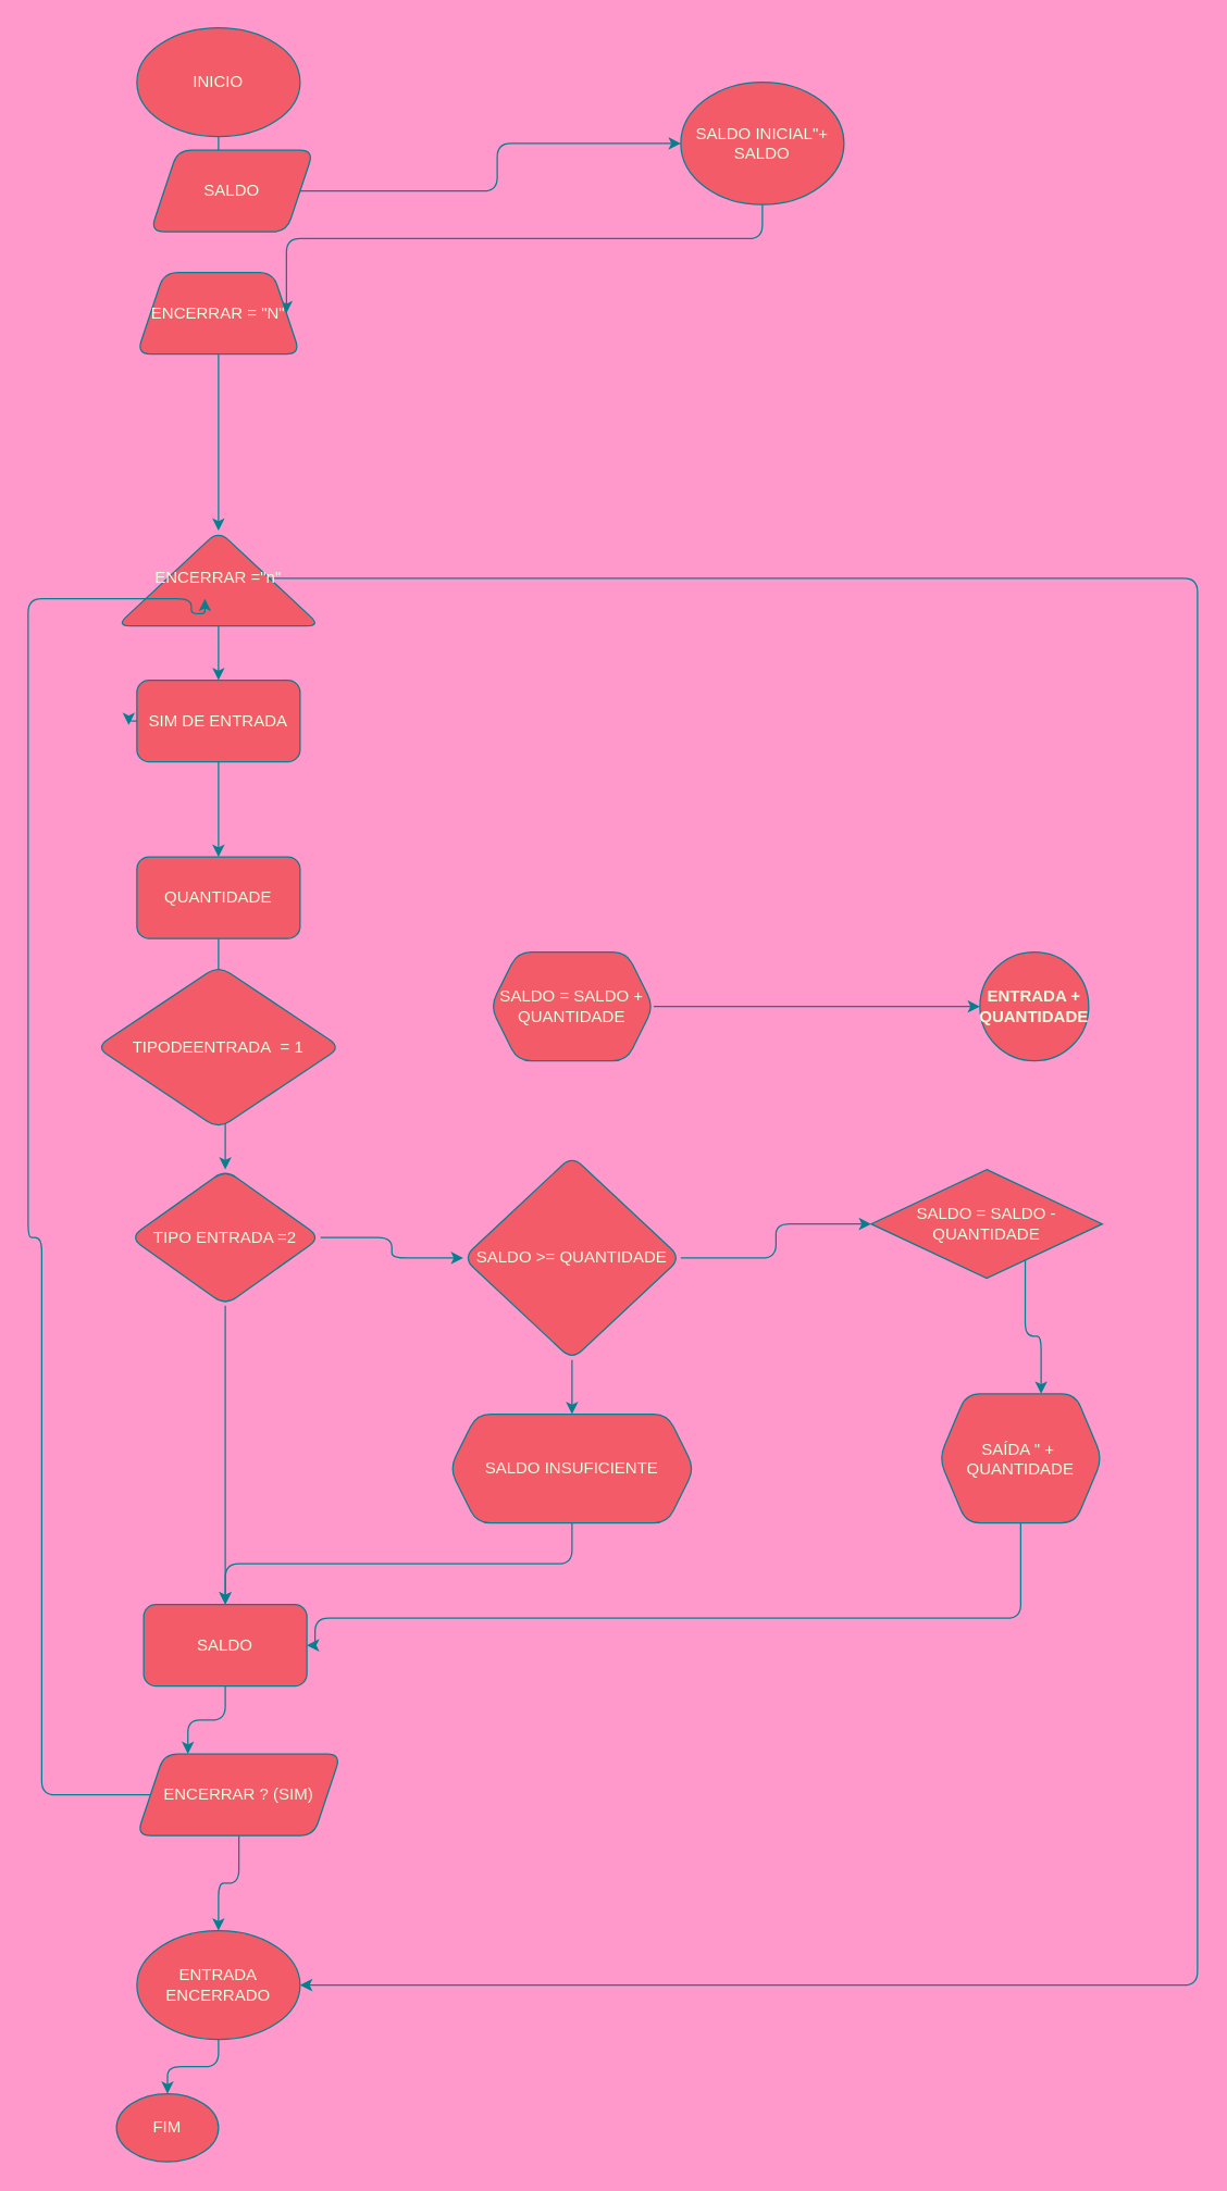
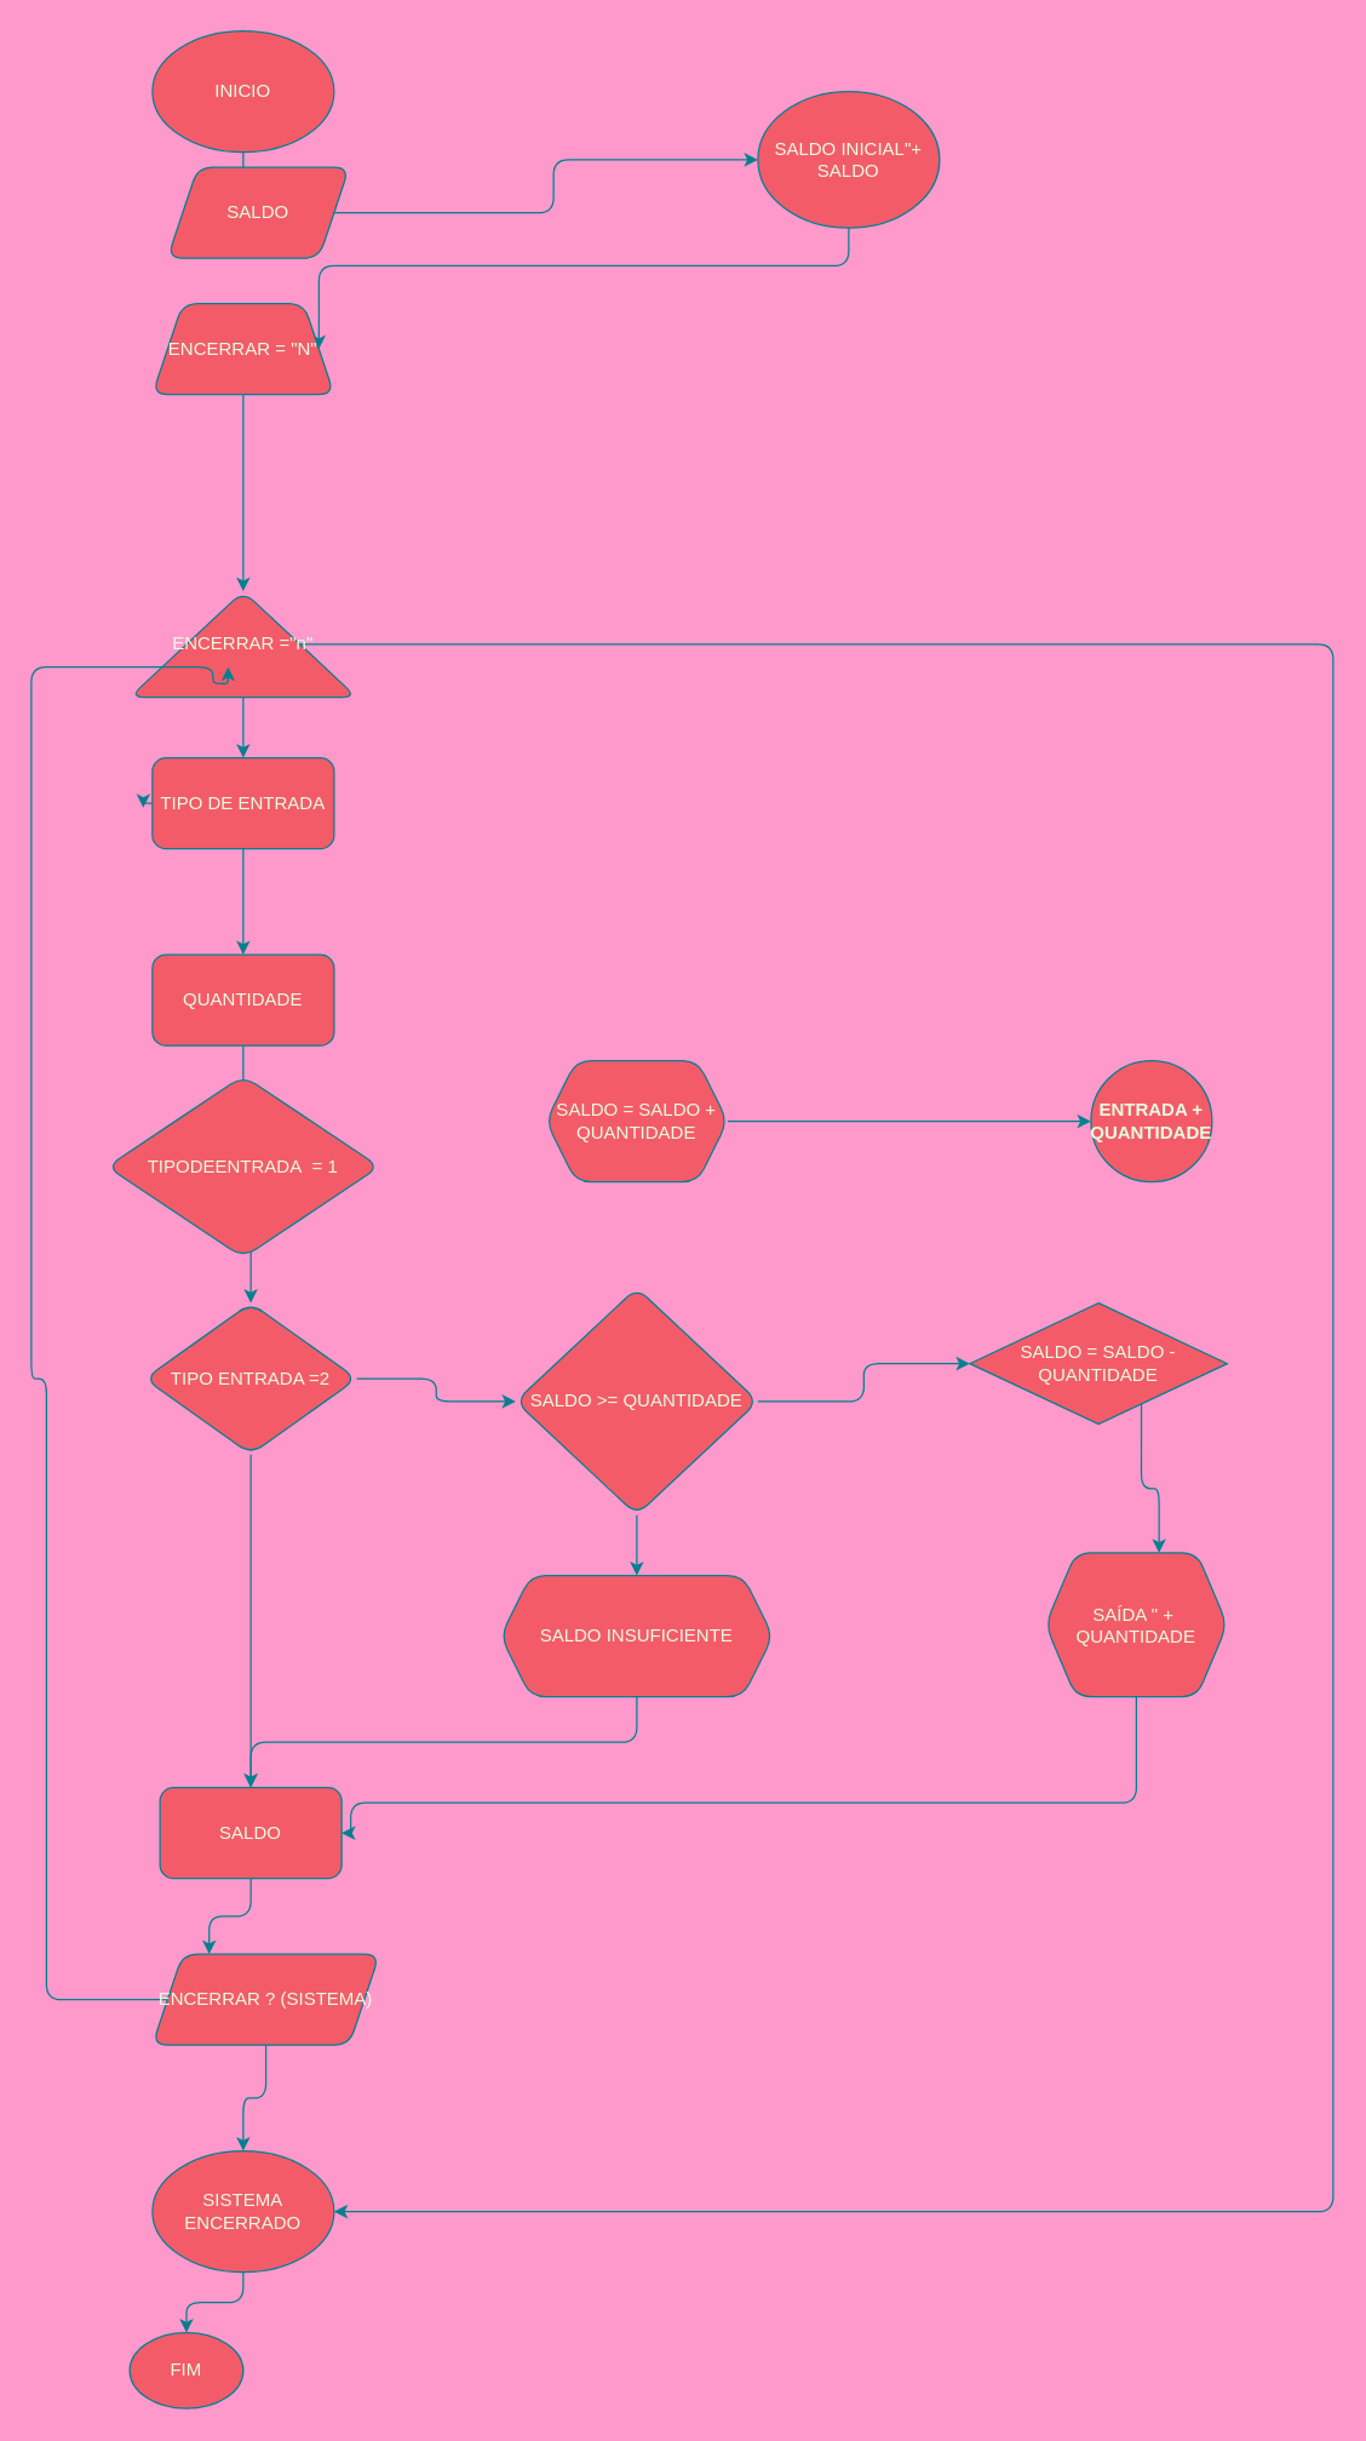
- <mxCell id="12" value="SIM DE ENTRADA" style="rounded=1;whiteSpace=wrap;html=1;fillColor=#F45B69;strokeColor=#028090;labelBackgroundColor=none;fontColor=#E4FDE1;" vertex="1" parent="1"><mxGeometry x="100" y="500" width="120" height="60" as="geometry" /></mxCell>
+ <mxCell id="12" value="TIPO DE ENTRADA" style="rounded=1;whiteSpace=wrap;html=1;fillColor=#F45B69;strokeColor=#028090;labelBackgroundColor=none;fontColor=#E4FDE1;" vertex="1" parent="1"><mxGeometry x="100" y="500" width="120" height="60" as="geometry" /></mxCell>
- <mxCell id="41" value="ENCERRAR ? (SIM)" style="shape=parallelogram;perimeter=parallelogramPerimeter;whiteSpace=wrap;html=1;fixedSize=1;labelBackgroundColor=none;fillColor=#F45B69;strokeColor=#028090;fontColor=#E4FDE1;rounded=1;" vertex="1" parent="1"><mxGeometry x="100" y="1290" width="150" height="60" as="geometry" /></mxCell>
+ <mxCell id="41" value="ENCERRAR ? (SISTEMA)" style="shape=parallelogram;perimeter=parallelogramPerimeter;whiteSpace=wrap;html=1;fixedSize=1;labelBackgroundColor=none;fillColor=#F45B69;strokeColor=#028090;fontColor=#E4FDE1;rounded=1;" vertex="1" parent="1"><mxGeometry x="100" y="1290" width="150" height="60" as="geometry" /></mxCell>
- <mxCell id="37" value="ENTRADA ENCERRADO" style="ellipse;whiteSpace=wrap;html=1;labelBackgroundColor=none;fillColor=#F45B69;strokeColor=#028090;fontColor=#E4FDE1;rounded=1;" vertex="1" parent="1"><mxGeometry x="100" y="1420" width="120" height="80" as="geometry" /></mxCell>
+ <mxCell id="37" value="SISTEMA ENCERRADO" style="ellipse;whiteSpace=wrap;html=1;labelBackgroundColor=none;fillColor=#F45B69;strokeColor=#028090;fontColor=#E4FDE1;rounded=1;" vertex="1" parent="1"><mxGeometry x="100" y="1420" width="120" height="80" as="geometry" /></mxCell>
